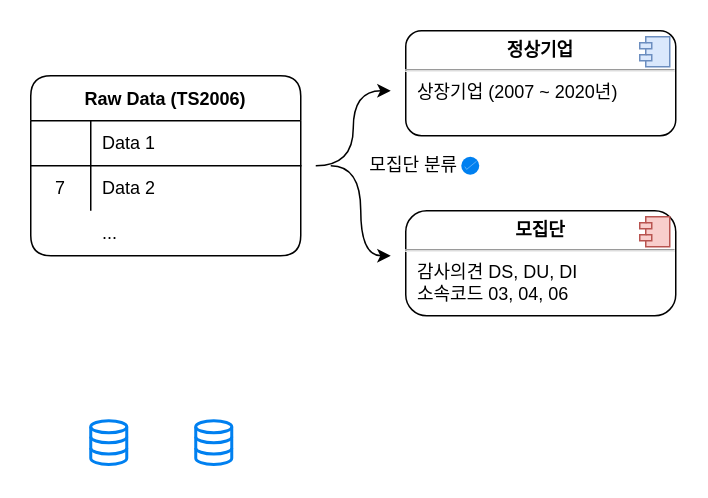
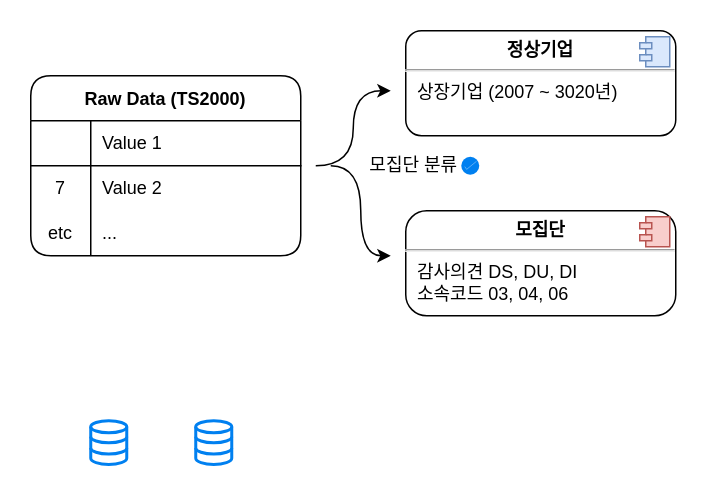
- <mxCell id="13" value="&lt;p style=&quot;margin: 0px ; margin-top: 6px ; text-align: center&quot;&gt;&lt;b&gt;정상기업&lt;/b&gt;&lt;/p&gt;&lt;hr&gt;&lt;p style=&quot;margin: 0px ; margin-left: 8px&quot;&gt;상장기업 (2007 ~ 2020년)&lt;/p&gt;" style="align=left;overflow=fill;html=1;dropTarget=0;rounded=1;" vertex="1" parent="1"><mxGeometry x="270" y="20" width="180" height="70" as="geometry" /></mxCell>
+ <mxCell id="13" value="&lt;p style=&quot;margin: 0px ; margin-top: 6px ; text-align: center&quot;&gt;&lt;b&gt;정상기업&lt;/b&gt;&lt;/p&gt;&lt;hr&gt;&lt;p style=&quot;margin: 0px ; margin-left: 8px&quot;&gt;상장기업 (2007 ~ 3020년)&lt;/p&gt;" style="align=left;overflow=fill;html=1;dropTarget=0;rounded=1;" vertex="1" parent="1"><mxGeometry x="270" y="20" width="180" height="70" as="geometry" /></mxCell>
- <mxCell id="2" value="Raw Data (TS2006)" style="shape=table;startSize=30;container=1;collapsible=0;childLayout=tableLayout;fixedRows=1;rowLines=0;fontStyle=1;align=center;pointerEvents=1;rounded=1;" vertex="1" parent="1"><mxGeometry x="20" y="50" width="180" height="120" as="geometry" /></mxCell>
+ <mxCell id="2" value="Raw Data (TS2000)" style="shape=table;startSize=30;container=1;collapsible=0;childLayout=tableLayout;fixedRows=1;rowLines=0;fontStyle=1;align=center;pointerEvents=1;rounded=1;" vertex="1" parent="1"><mxGeometry x="20" y="50" width="180" height="120" as="geometry" /></mxCell>
- <mxCell id="4" value="Data 1" style="shape=partialRectangle;html=1;whiteSpace=wrap;connectable=0;fillColor=none;top=0;left=0;bottom=0;right=0;align=left;spacingLeft=6;overflow=hidden;pointerEvents=1;rounded=1;" vertex="1" parent="3"><mxGeometry x="40" width="140" height="30" as="geometry"><mxRectangle width="140" height="30" as="alternateBounds" /></mxGeometry></mxCell>
+ <mxCell id="4" value="Value 1" style="shape=partialRectangle;html=1;whiteSpace=wrap;connectable=0;fillColor=none;top=0;left=0;bottom=0;right=0;align=left;spacingLeft=6;overflow=hidden;pointerEvents=1;rounded=1;" vertex="1" parent="3"><mxGeometry x="40" width="140" height="30" as="geometry"><mxRectangle width="140" height="30" as="alternateBounds" /></mxGeometry></mxCell>
- <mxCell id="7" value="Data 2" style="shape=partialRectangle;html=1;whiteSpace=wrap;connectable=0;fillColor=none;top=0;left=0;bottom=0;right=0;align=left;spacingLeft=6;overflow=hidden;pointerEvents=1;rounded=1;" vertex="1" parent="5"><mxGeometry x="40" width="140" height="30" as="geometry"><mxRectangle width="140" height="30" as="alternateBounds" /></mxGeometry></mxCell>
+ <mxCell id="7" value="Value 2" style="shape=partialRectangle;html=1;whiteSpace=wrap;connectable=0;fillColor=none;top=0;left=0;bottom=0;right=0;align=left;spacingLeft=6;overflow=hidden;pointerEvents=1;rounded=1;" vertex="1" parent="5"><mxGeometry x="40" width="140" height="30" as="geometry"><mxRectangle width="140" height="30" as="alternateBounds" /></mxGeometry></mxCell>
+ <mxCell id="9" value="etc" style="shape=partialRectangle;html=1;whiteSpace=wrap;connectable=0;fillColor=none;top=0;left=0;bottom=0;right=0;overflow=hidden;pointerEvents=1;rounded=1;" vertex="1" parent="8"><mxGeometry width="40" height="30" as="geometry"><mxRectangle width="40" height="30" as="alternateBounds" /></mxGeometry></mxCell>
